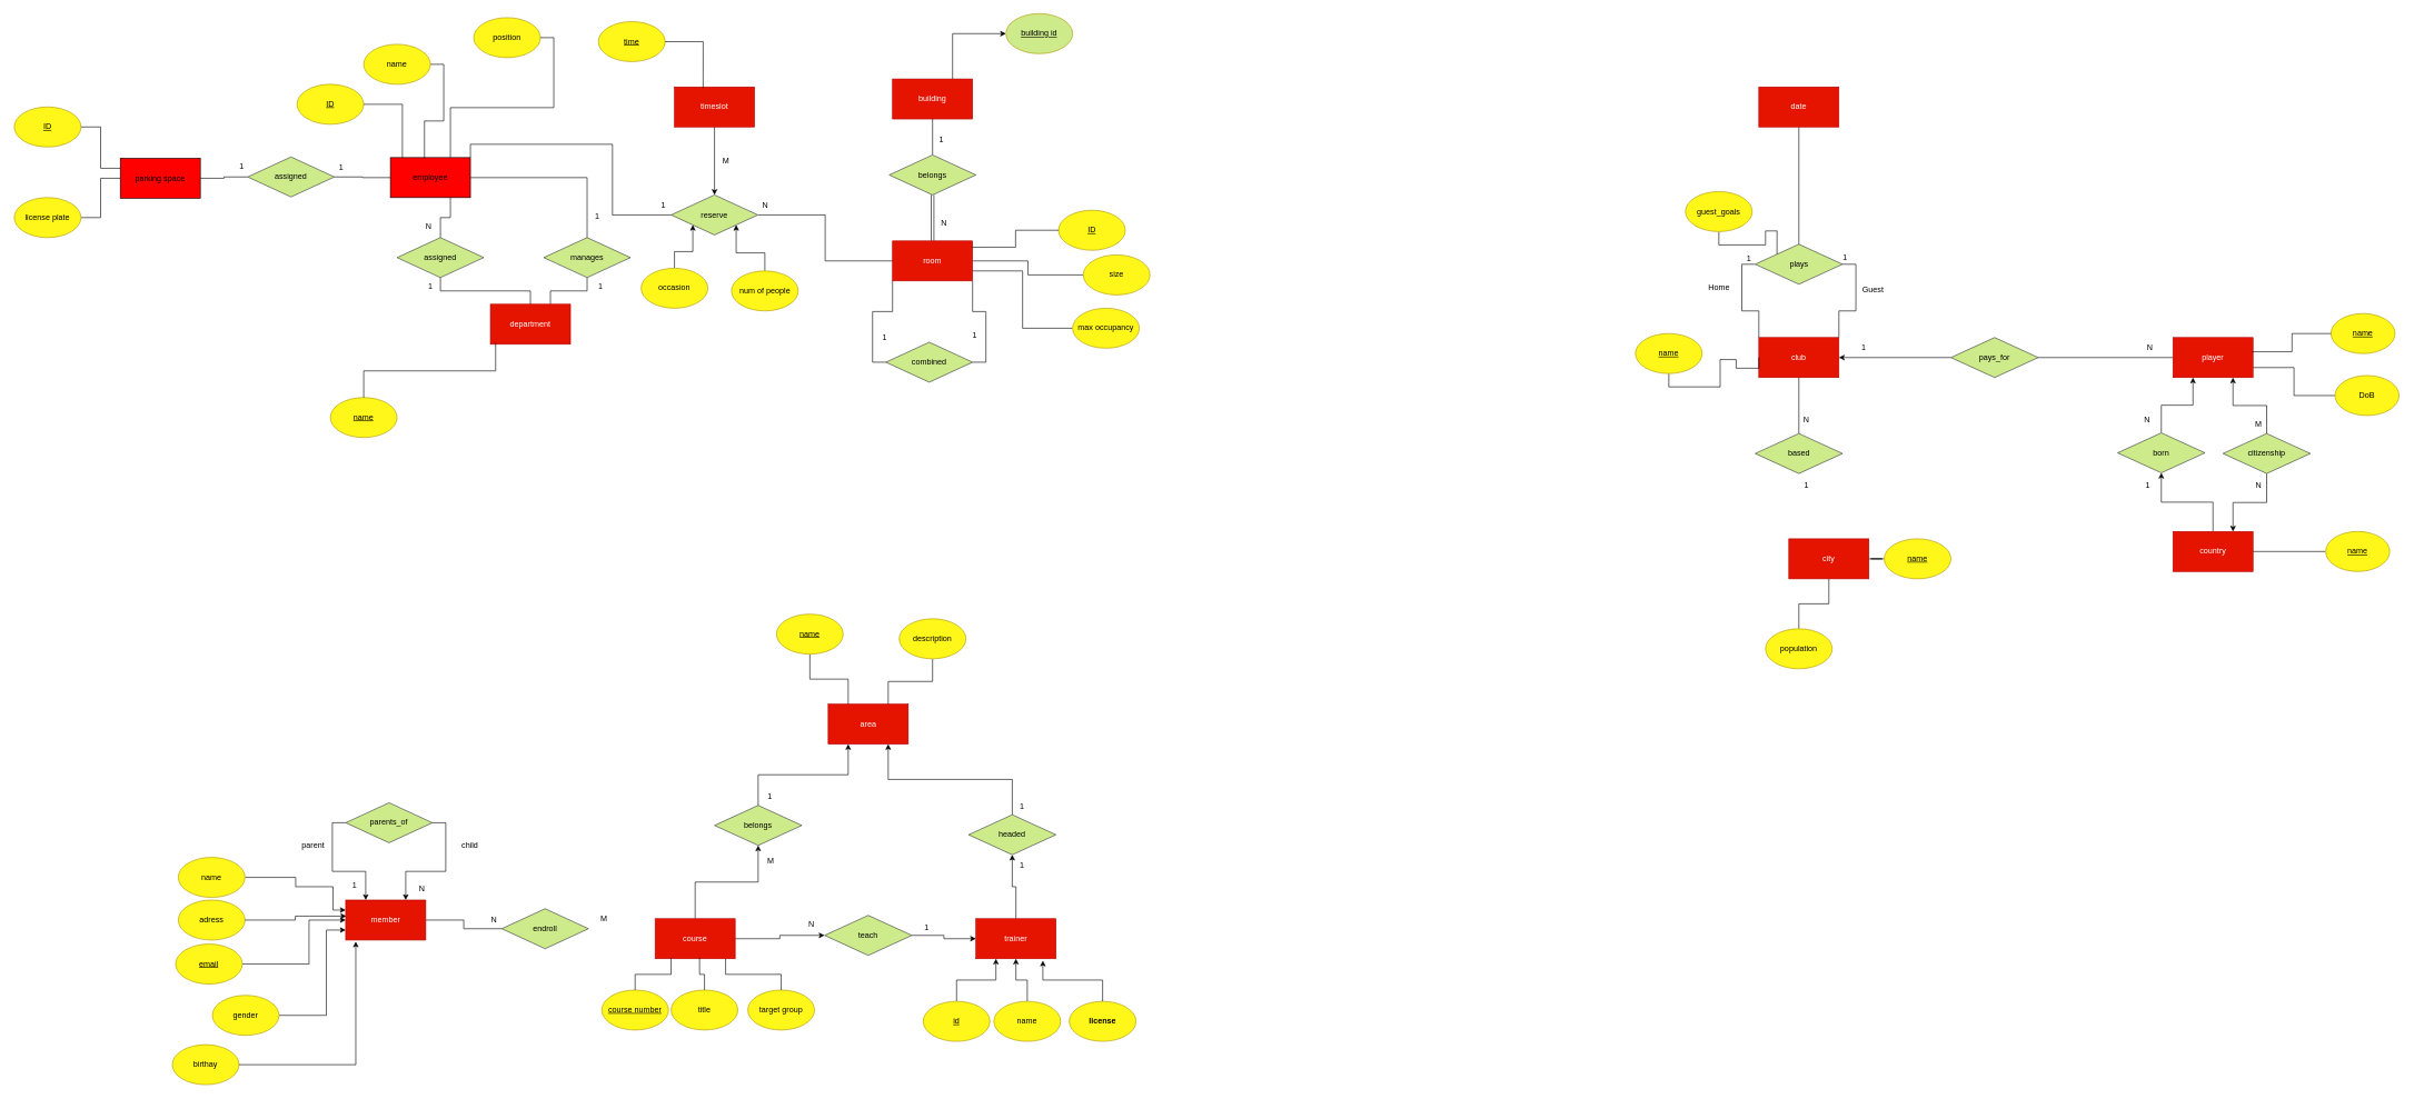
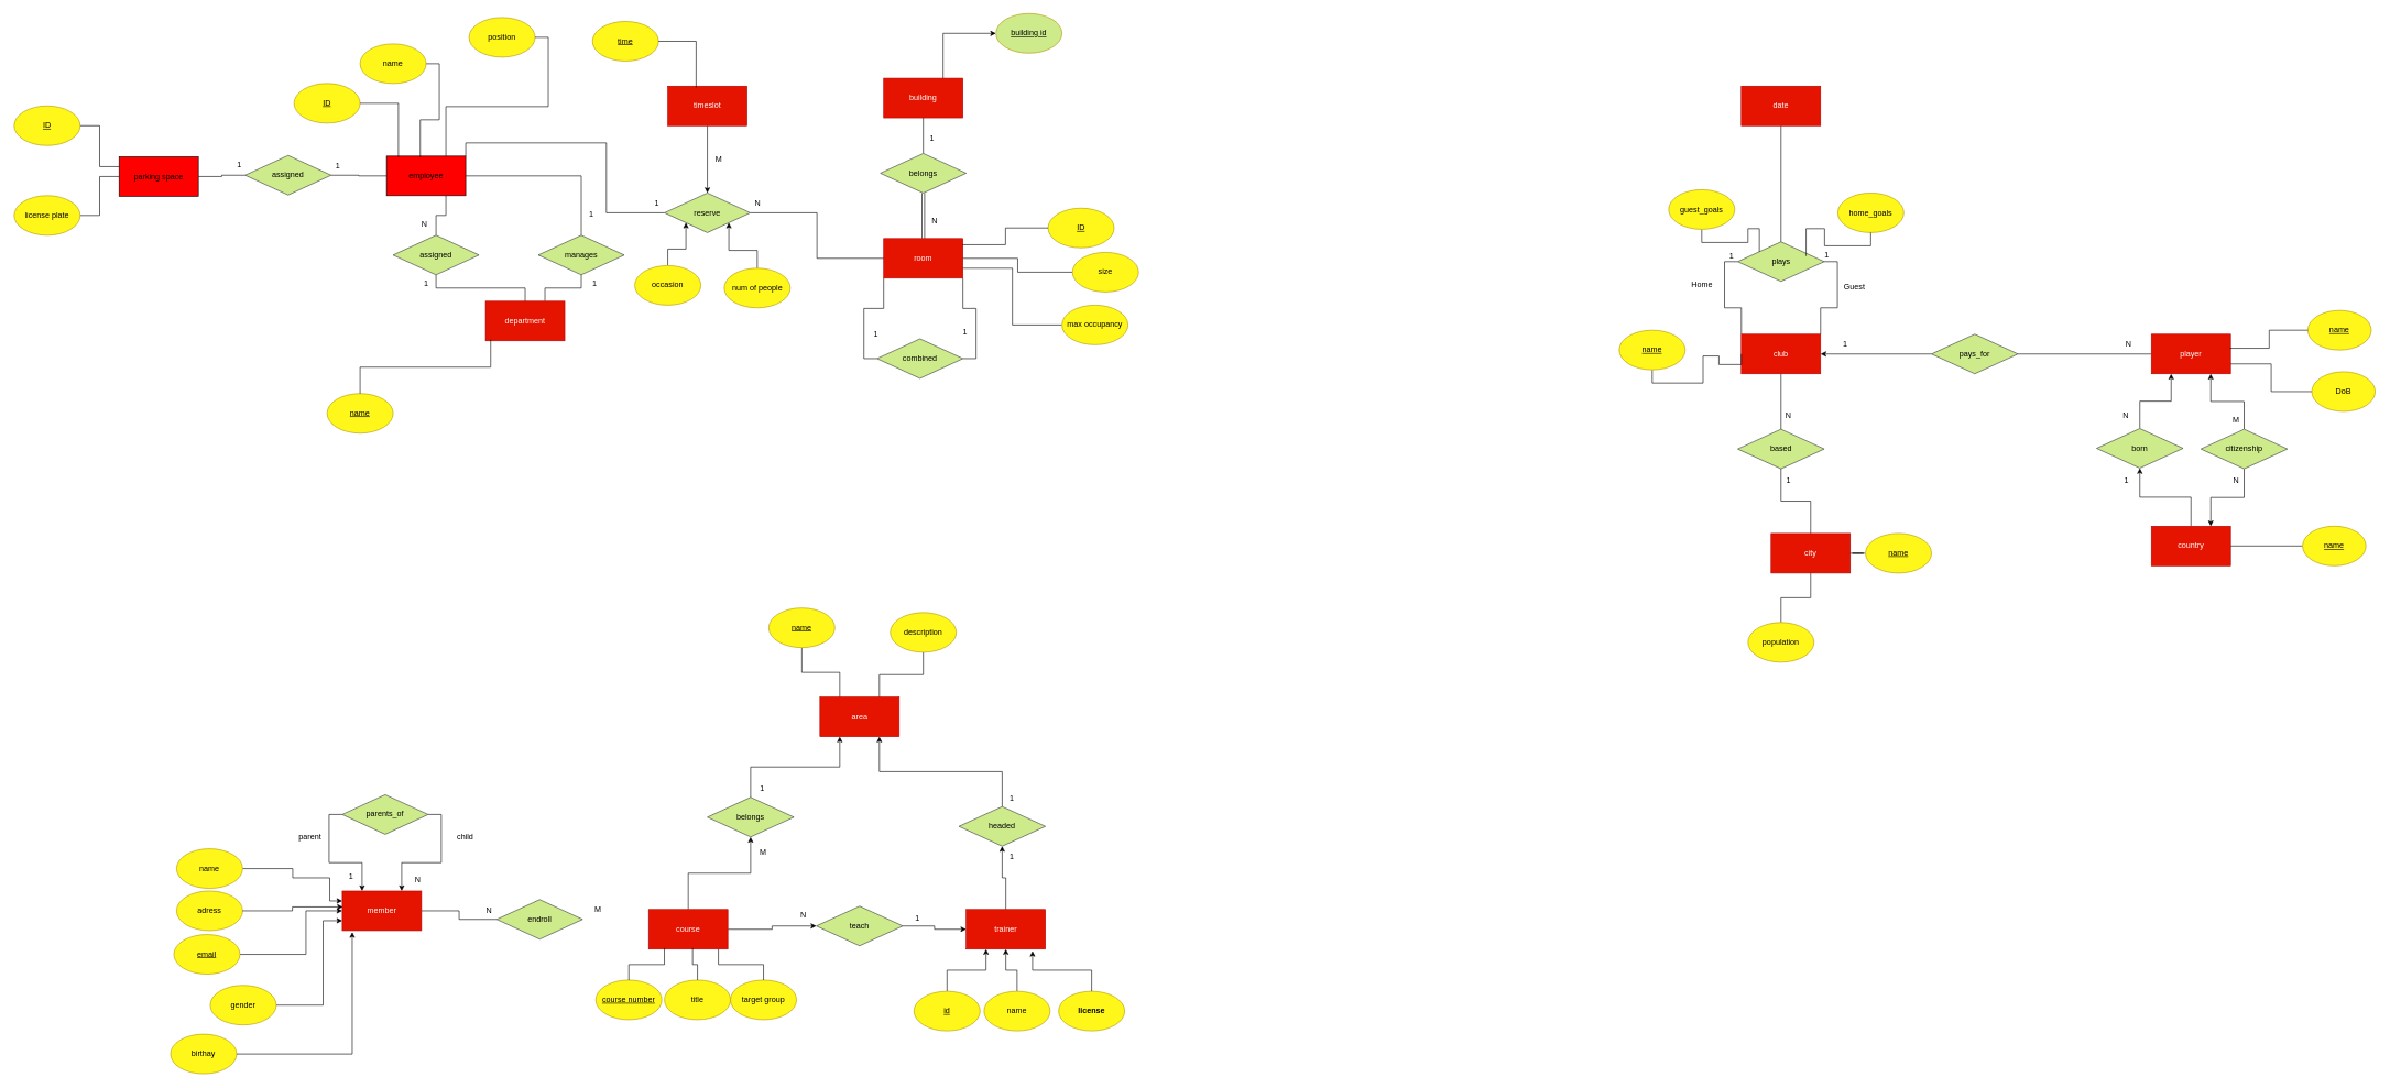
+ <mxCell id="145" value="home_goals" style="ellipse;whiteSpace=wrap;html=1;strokeColor=#B09500;fillColor=#FFF71A;fontColor=#000000;" vertex="1" parent="1"><mxGeometry x="2782" y="292" width="100" height="60" as="geometry" /></mxCell>
+ <mxCell id="146" style="edgeStyle=orthogonalEdgeStyle;rounded=0;orthogonalLoop=1;jettySize=auto;html=1;exitX=0.5;exitY=1;exitDx=0;exitDy=0;entryX=0.79;entryY=0.36;entryDx=0;entryDy=0;entryPerimeter=0;endArrow=none;endFill=0;" edge="1" parent="1" source="145" target="140"><mxGeometry relative="1" as="geometry" /></mxCell>
+ <mxCell id="127" style="edgeStyle=orthogonalEdgeStyle;rounded=0;orthogonalLoop=1;jettySize=auto;html=1;exitX=0.5;exitY=0;exitDx=0;exitDy=0;entryX=0.5;entryY=1;entryDx=0;entryDy=0;endArrow=none;endFill=0;" edge="1" parent="1" source="128" target="126"><mxGeometry relative="1" as="geometry" /></mxCell>
- <mxCell id="90" value="target group" style="ellipse;whiteSpace=wrap;html=1;strokeColor=#B09500;fillColor=#FFF71A;fontColor=#000000;" vertex="1" parent="1"><mxGeometry x="1120" y="1485" width="100" height="60" as="geometry" /></mxCell>
+ <mxCell id="90" value="target group" style="ellipse;whiteSpace=wrap;html=1;strokeColor=#B09500;fillColor=#FFF71A;fontColor=#000000;" vertex="1" parent="1"><mxGeometry x="1105" y="1485" width="100" height="60" as="geometry" /></mxCell>
